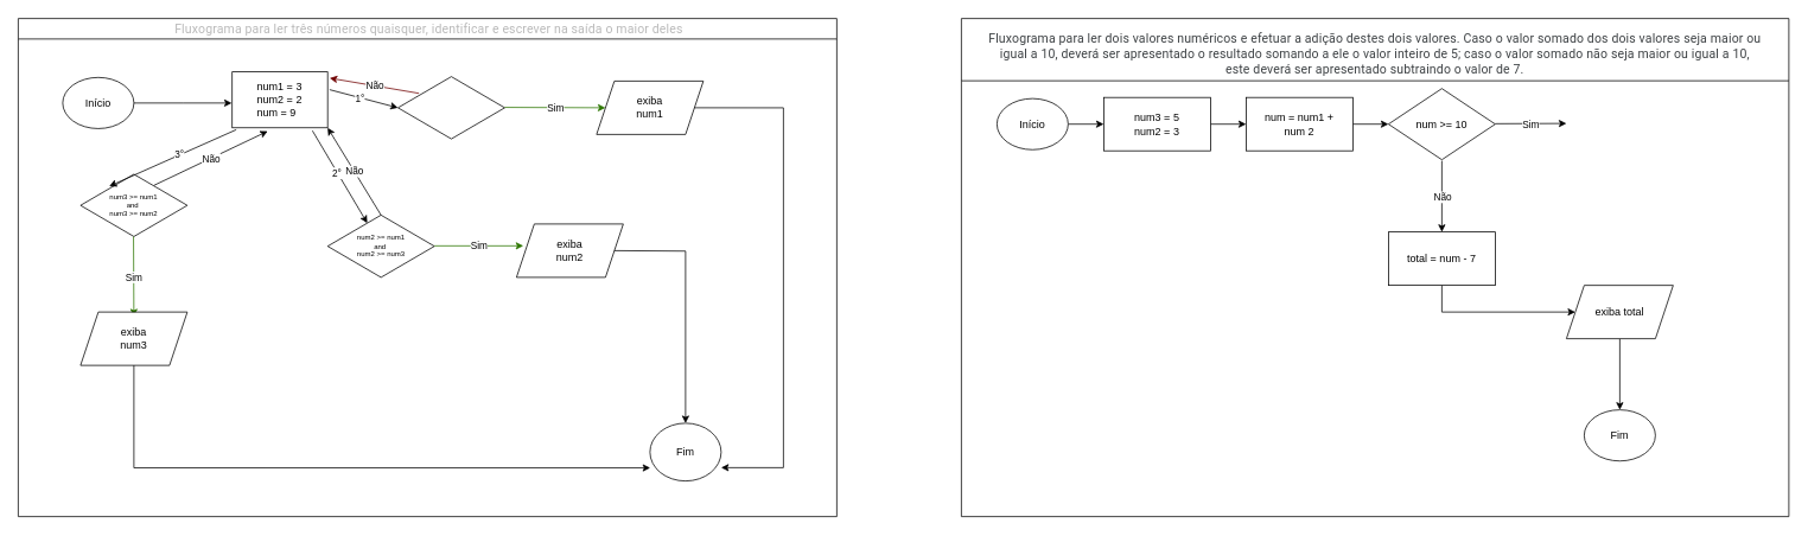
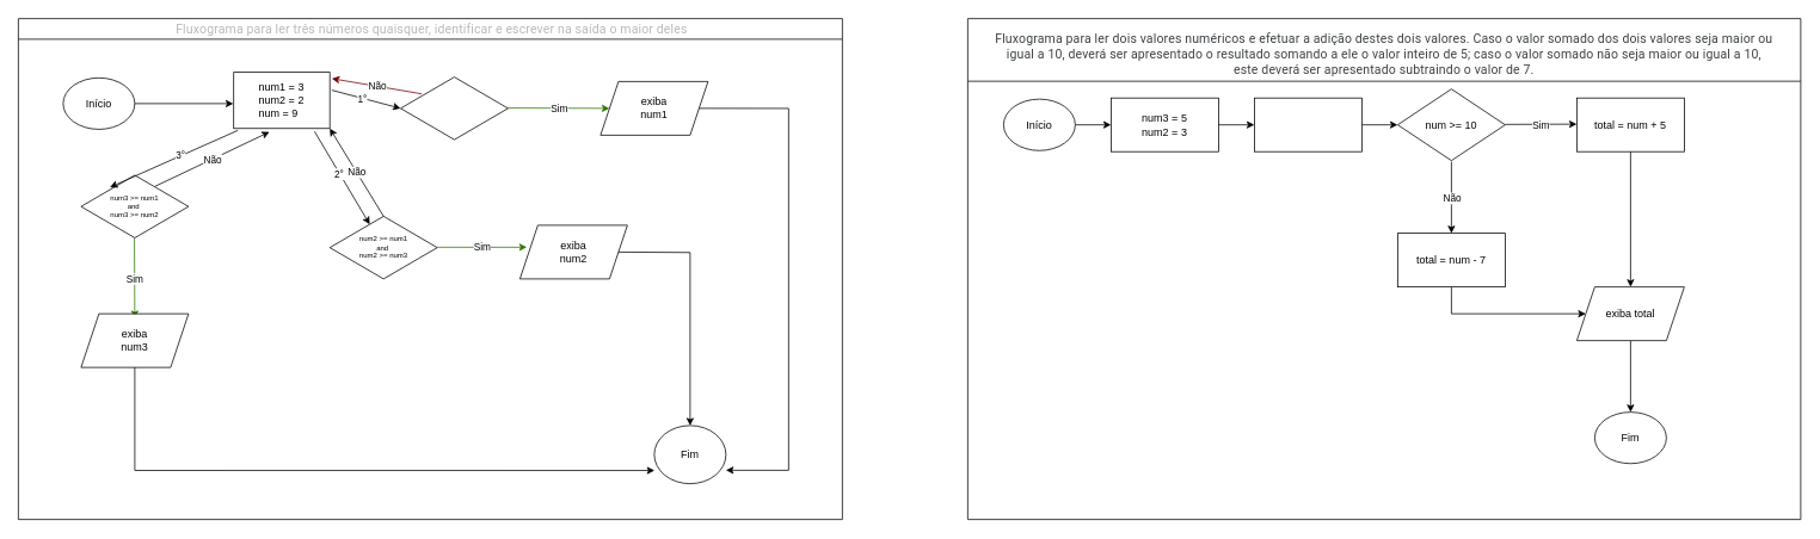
- <mxCell id="55" value="num = num1 + num 2" style="text;html=1;align=center;verticalAlign=middle;whiteSpace=wrap;rounded=0;" vertex="1" parent="45"><mxGeometry x="330" y="105.63" width="100" height="26.25" as="geometry" /></mxCell>
+ <mxCell id="61" value="total = num + 5" style="rounded=0;whiteSpace=wrap;html=1;" vertex="1" parent="45"><mxGeometry x="680" y="88.75" width="120" height="60" as="geometry" /></mxCell>
+ <mxCell id="60" style="edgeStyle=orthogonalEdgeStyle;rounded=0;orthogonalLoop=1;jettySize=auto;html=1;exitX=0.5;exitY=1;exitDx=0;exitDy=0;entryX=0.5;entryY=0;entryDx=0;entryDy=0;" edge="1" parent="45" source="61" target="67"><mxGeometry relative="1" as="geometry" /></mxCell>
